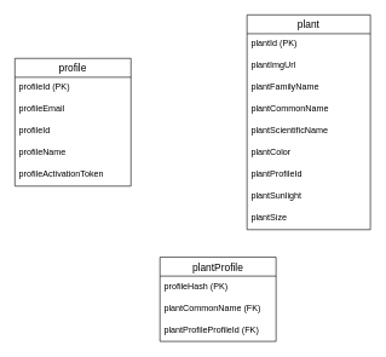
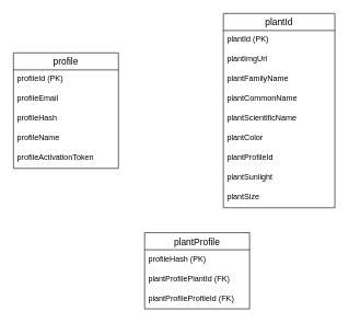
- <mxCell id="6" value="plant" style="swimlane;fontStyle=0;childLayout=stackLayout;horizontal=1;startSize=26;horizontalStack=0;resizeParent=1;resizeParentMax=0;resizeLast=0;collapsible=1;marginBottom=0;align=center;fontSize=14;" parent="1" vertex="1"><mxGeometry x="340" y="20" width="170" height="296" as="geometry" /></mxCell>
+ <mxCell id="6" value="plantId" style="swimlane;fontStyle=0;childLayout=stackLayout;horizontal=1;startSize=26;horizontalStack=0;resizeParent=1;resizeParentMax=0;resizeLast=0;collapsible=1;marginBottom=0;align=center;fontSize=14;" parent="1" vertex="1"><mxGeometry x="340" y="20" width="170" height="296" as="geometry" /></mxCell>
- <mxCell id="19" value="profileId" style="text;strokeColor=none;fillColor=none;spacingLeft=4;spacingRight=4;overflow=hidden;rotatable=0;points=[[0,0.5],[1,0.5]];portConstraint=eastwest;fontSize=12;" parent="16" vertex="1"><mxGeometry y="86" width="160" height="30" as="geometry" /></mxCell>
+ <mxCell id="19" value="profileHash" style="text;strokeColor=none;fillColor=none;spacingLeft=4;spacingRight=4;overflow=hidden;rotatable=0;points=[[0,0.5],[1,0.5]];portConstraint=eastwest;fontSize=12;" parent="16" vertex="1"><mxGeometry y="86" width="160" height="30" as="geometry" /></mxCell>
- <mxCell id="4" value="plantCommonName (FK)" style="text;strokeColor=none;fillColor=none;spacingLeft=4;spacingRight=4;overflow=hidden;rotatable=0;points=[[0,0.5],[1,0.5]];portConstraint=eastwest;fontSize=12;" parent="2" vertex="1"><mxGeometry y="56" width="160" height="30" as="geometry" /></mxCell>
+ <mxCell id="4" value="plantProfilePlantId (FK)" style="text;strokeColor=none;fillColor=none;spacingLeft=4;spacingRight=4;overflow=hidden;rotatable=0;points=[[0,0.5],[1,0.5]];portConstraint=eastwest;fontSize=12;" parent="2" vertex="1"><mxGeometry y="56" width="160" height="30" as="geometry" /></mxCell>
